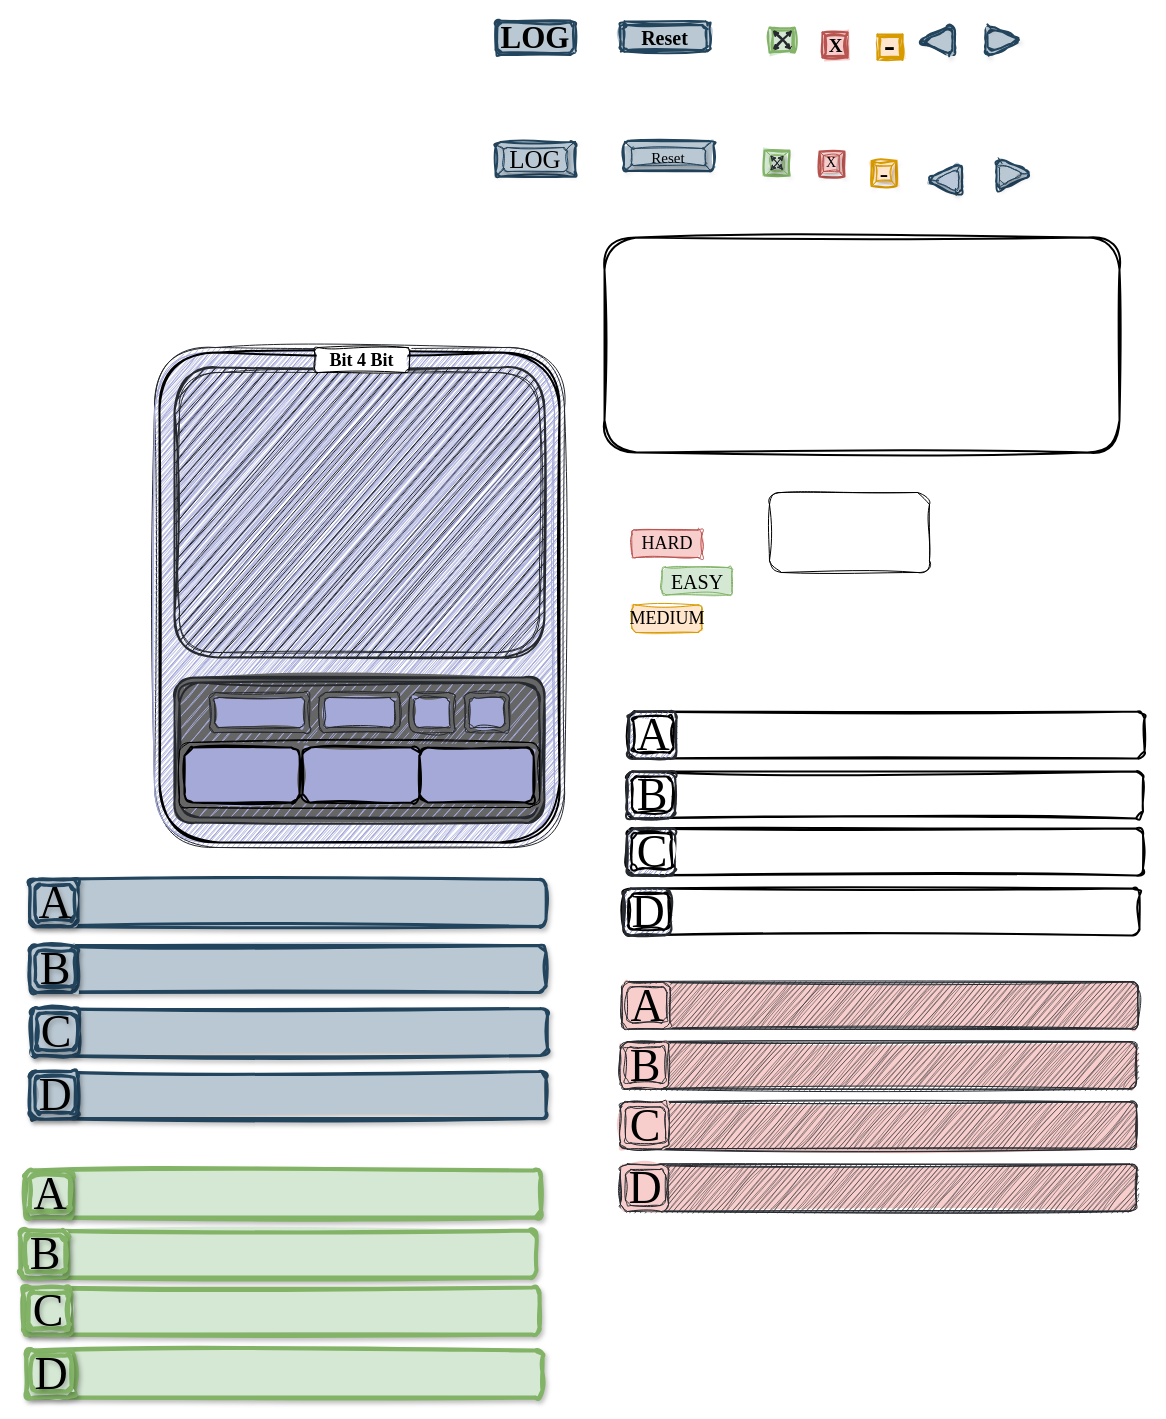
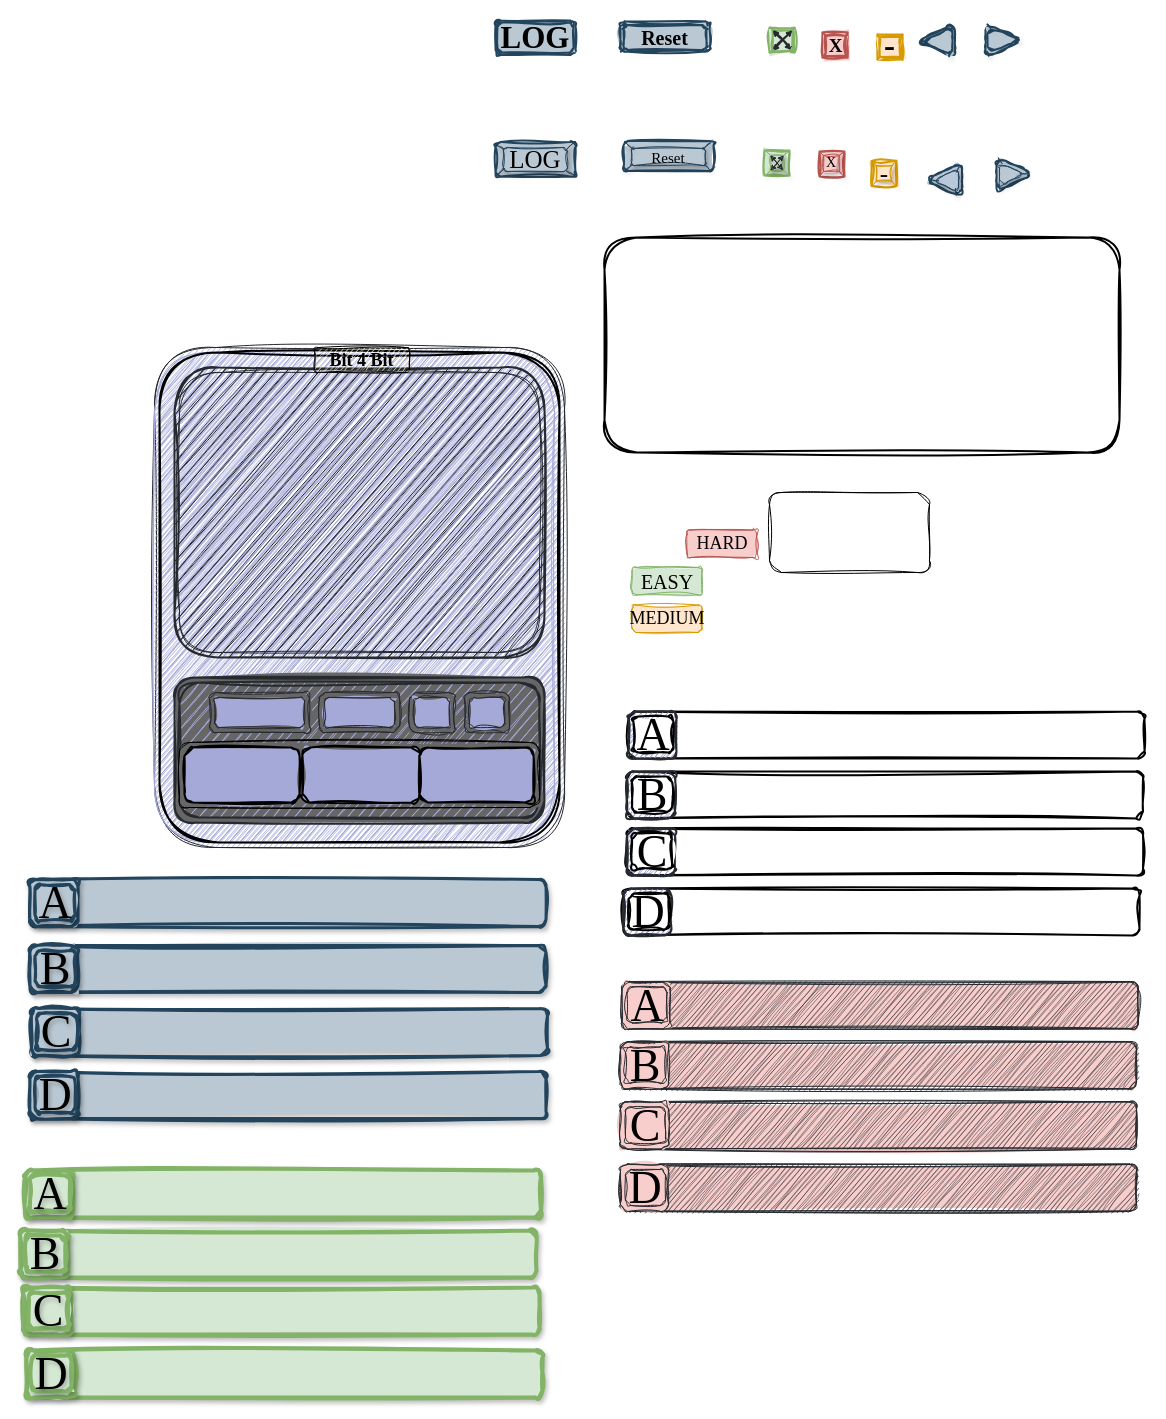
- <mxCell id="15" value="Bit 4 Bit" style="rounded=1;whiteSpace=wrap;html=1;hachureGap=4;fontFamily=architects daughter;fontSize=18;fontStyle=1;strokeWidth=1;sketch=1;curveFitting=1;jiggle=2;labelBackgroundColor=none;" parent="1" vertex="1"><mxGeometry x="314" y="347" width="95" height="25" as="geometry" /></mxCell>
+ <mxCell id="15" value="Bit 4 Bit" style="rounded=1;whiteSpace=wrap;html=1;hachureGap=4;fontFamily=architects daughter;fontSize=18;fontStyle=1;strokeWidth=1;sketch=1;curveFitting=1;jiggle=2;labelBackgroundColor=none;fillColor=#fff2cc;" parent="1" vertex="1"><mxGeometry x="314" y="347" width="95" height="25" as="geometry" /></mxCell>
- <mxCell id="37" value="HARD" style="rounded=1;whiteSpace=wrap;html=1;sketch=1;curveFitting=1;jiggle=2;fontFamily=architects daughter;strokeWidth=1;labelBackgroundColor=none;fillColor=#F8CECC;strokeColor=#b85450;fontSize=18;gradientColor=#F8CECC;" parent="1" vertex="1"><mxGeometry x="631.5" y="529.5" width="70" height="27.5" as="geometry" /></mxCell>
+ <mxCell id="37" value="HARD" style="rounded=1;whiteSpace=wrap;html=1;sketch=1;curveFitting=1;jiggle=2;fontFamily=architects daughter;strokeWidth=1;labelBackgroundColor=none;fillColor=#F8CECC;strokeColor=#b85450;fontSize=18;gradientColor=#F8CECC;" parent="1" vertex="1"><mxGeometry x="686.5" y="529.5" width="70" height="27.5" as="geometry" /></mxCell>
- <mxCell id="35" value="EASY" style="rounded=1;whiteSpace=wrap;html=1;sketch=1;curveFitting=1;jiggle=2;fontFamily=architects daughter;strokeWidth=1;labelBackgroundColor=none;fillColor=#D5E8D4;strokeColor=#82b366;gradientColor=#D5E8D4;fontSize=20;" parent="1" vertex="1"><mxGeometry x="661.5" y="567" width="70" height="27.5" as="geometry" /></mxCell>
+ <mxCell id="35" value="EASY" style="rounded=1;whiteSpace=wrap;html=1;sketch=1;curveFitting=1;jiggle=2;fontFamily=architects daughter;strokeWidth=1;labelBackgroundColor=none;fillColor=#D5E8D4;strokeColor=#82b366;gradientColor=#D5E8D4;fontSize=20;" parent="1" vertex="1"><mxGeometry x="631.5" y="567" width="70" height="27.5" as="geometry" /></mxCell>
